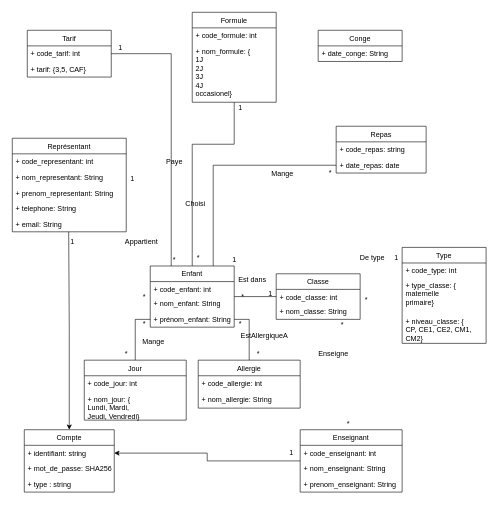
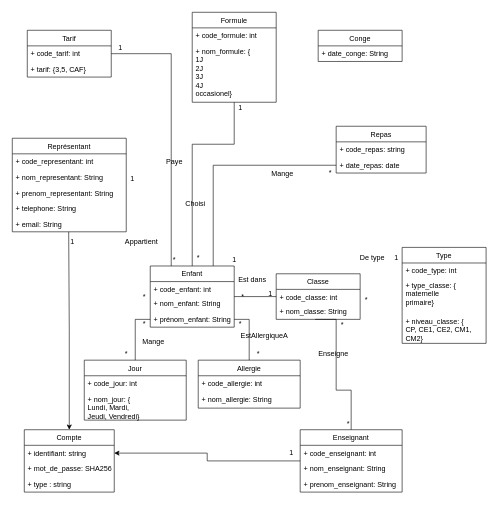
+ <mxCell id="50" style="edgeStyle=orthogonalEdgeStyle;rounded=0;orthogonalLoop=1;jettySize=auto;html=1;exitX=0.5;exitY=0;exitDx=0;exitDy=0;entryX=0.464;entryY=1;entryDx=0;entryDy=0;entryPerimeter=0;endArrow=none;endFill=0;" parent="1" source="51" target="21" edge="1"><mxGeometry relative="1" as="geometry"><Array as="points"><mxPoint x="560" y="650" /><mxPoint x="560" y="532" /></Array></mxGeometry></mxCell>
